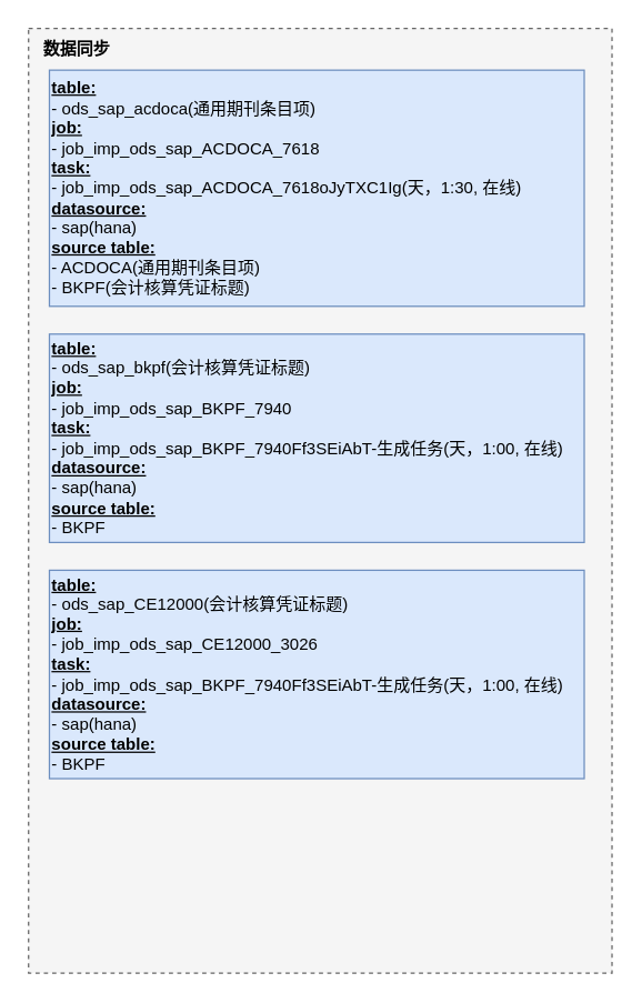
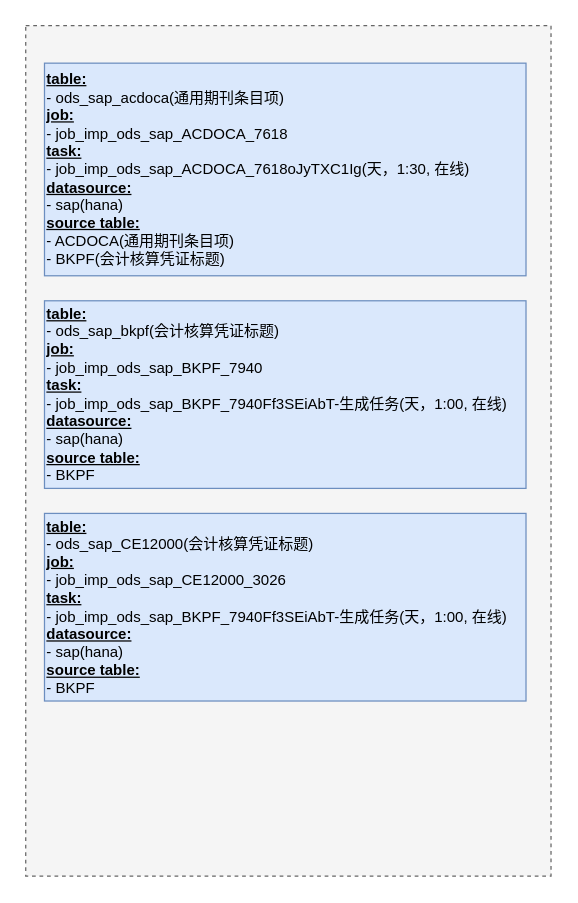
- <mxCell id="3" value="数据同步" style="text;strokeColor=none;align=center;fillColor=none;html=1;verticalAlign=middle;whiteSpace=wrap;rounded=0;fontStyle=1" vertex="1" parent="1"><mxGeometry x="20" y="20" width="70" height="30" as="geometry" /></mxCell>
